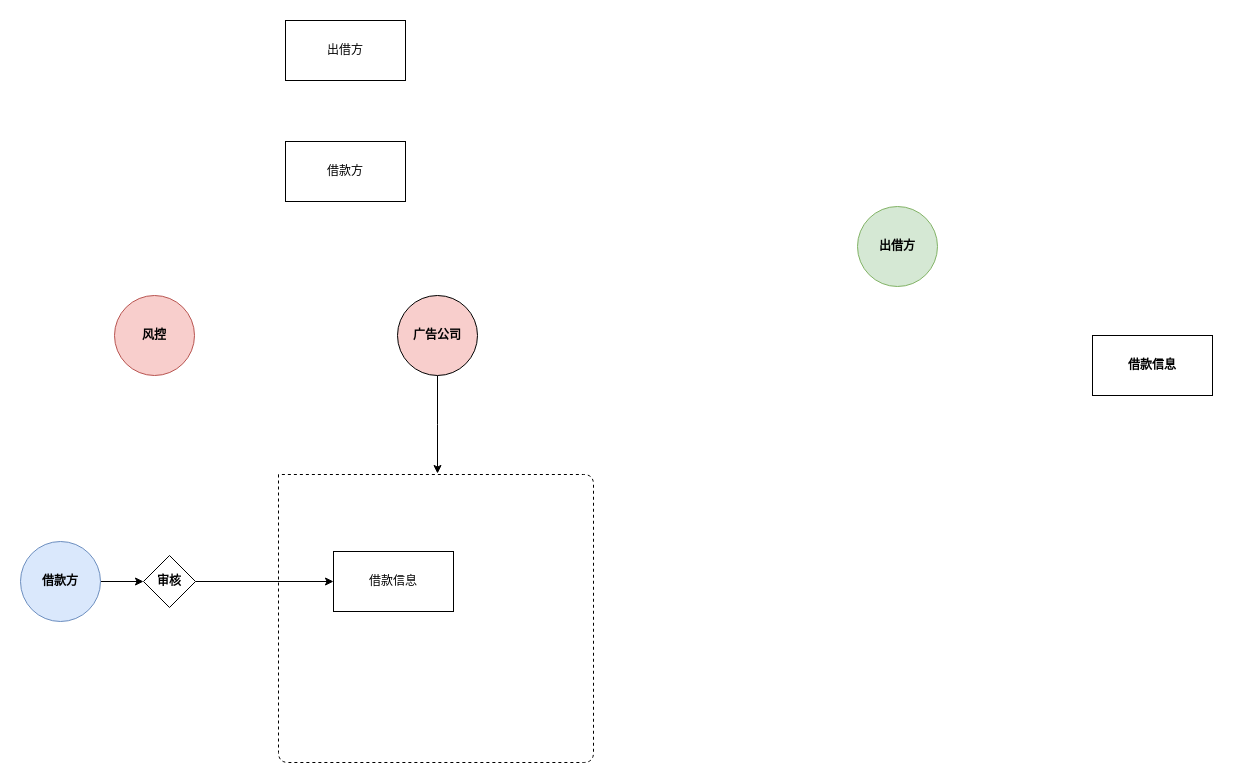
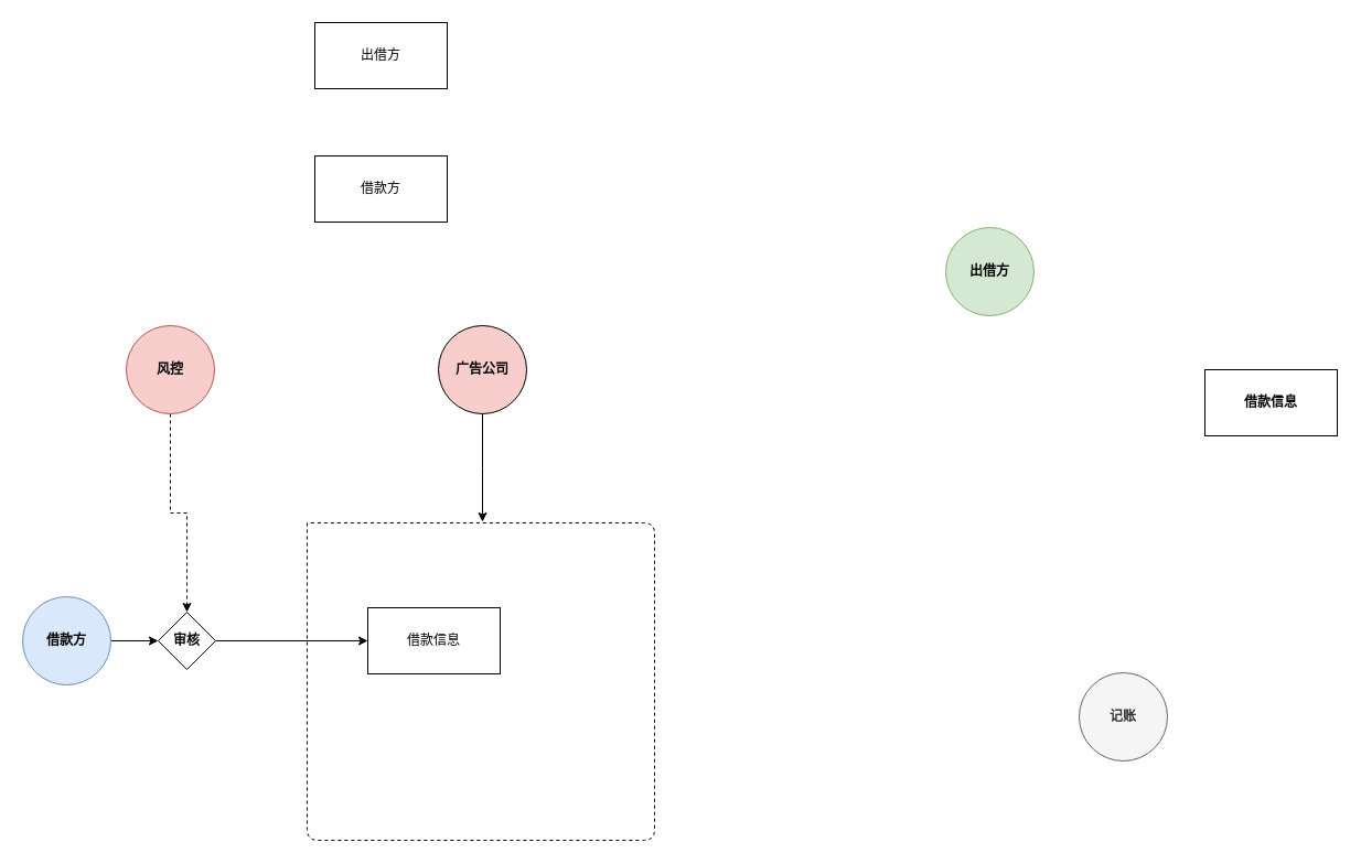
+ <mxCell id="8" style="edgeStyle=orthogonalEdgeStyle;rounded=0;orthogonalLoop=1;jettySize=auto;html=1;exitX=0.5;exitY=1;exitDx=0;exitDy=0;entryX=0.5;entryY=0;entryDx=0;entryDy=0;dashed=1;" edge="1" parent="1" source="9" target="16"><mxGeometry relative="1" as="geometry" /></mxCell>
+ <mxCell id="10" value="记账" style="ellipse;whiteSpace=wrap;html=1;aspect=fixed;fillColor=#f5f5f5;strokeColor=#666666;fontColor=#333333;fontStyle=1" vertex="1" parent="1"><mxGeometry x="978" y="610" width="80" height="80" as="geometry" /></mxCell>
